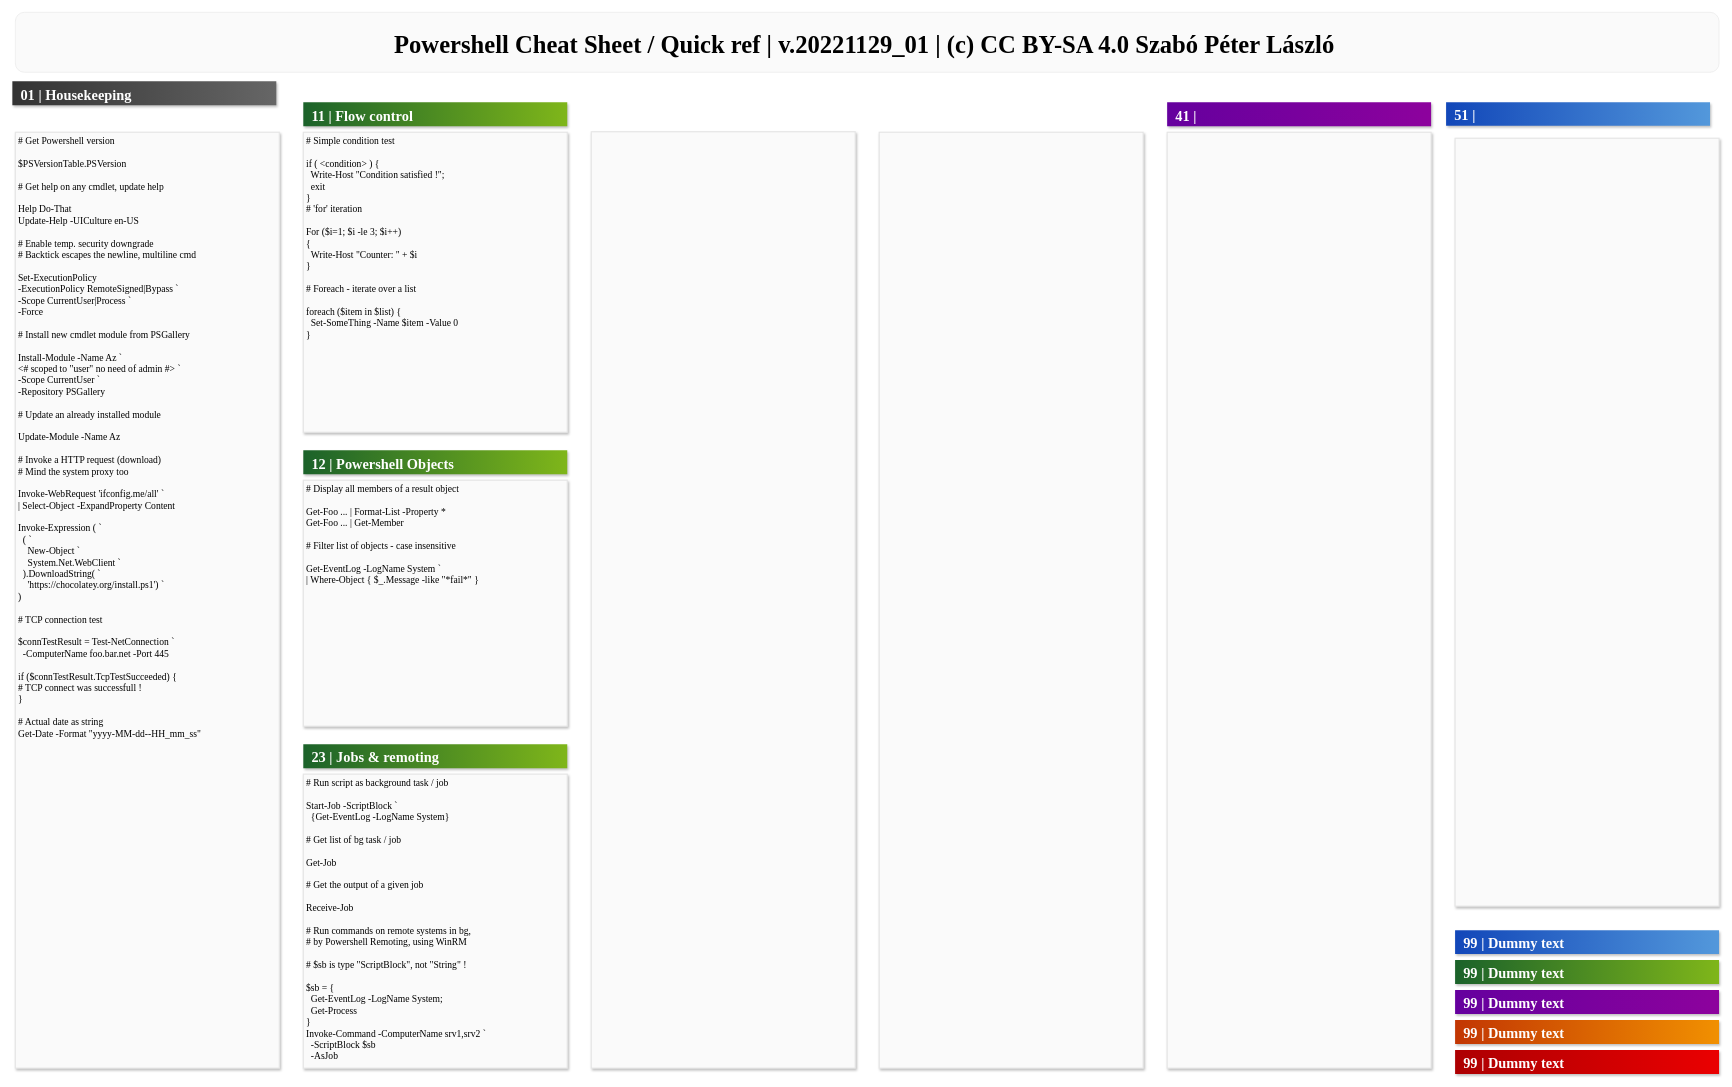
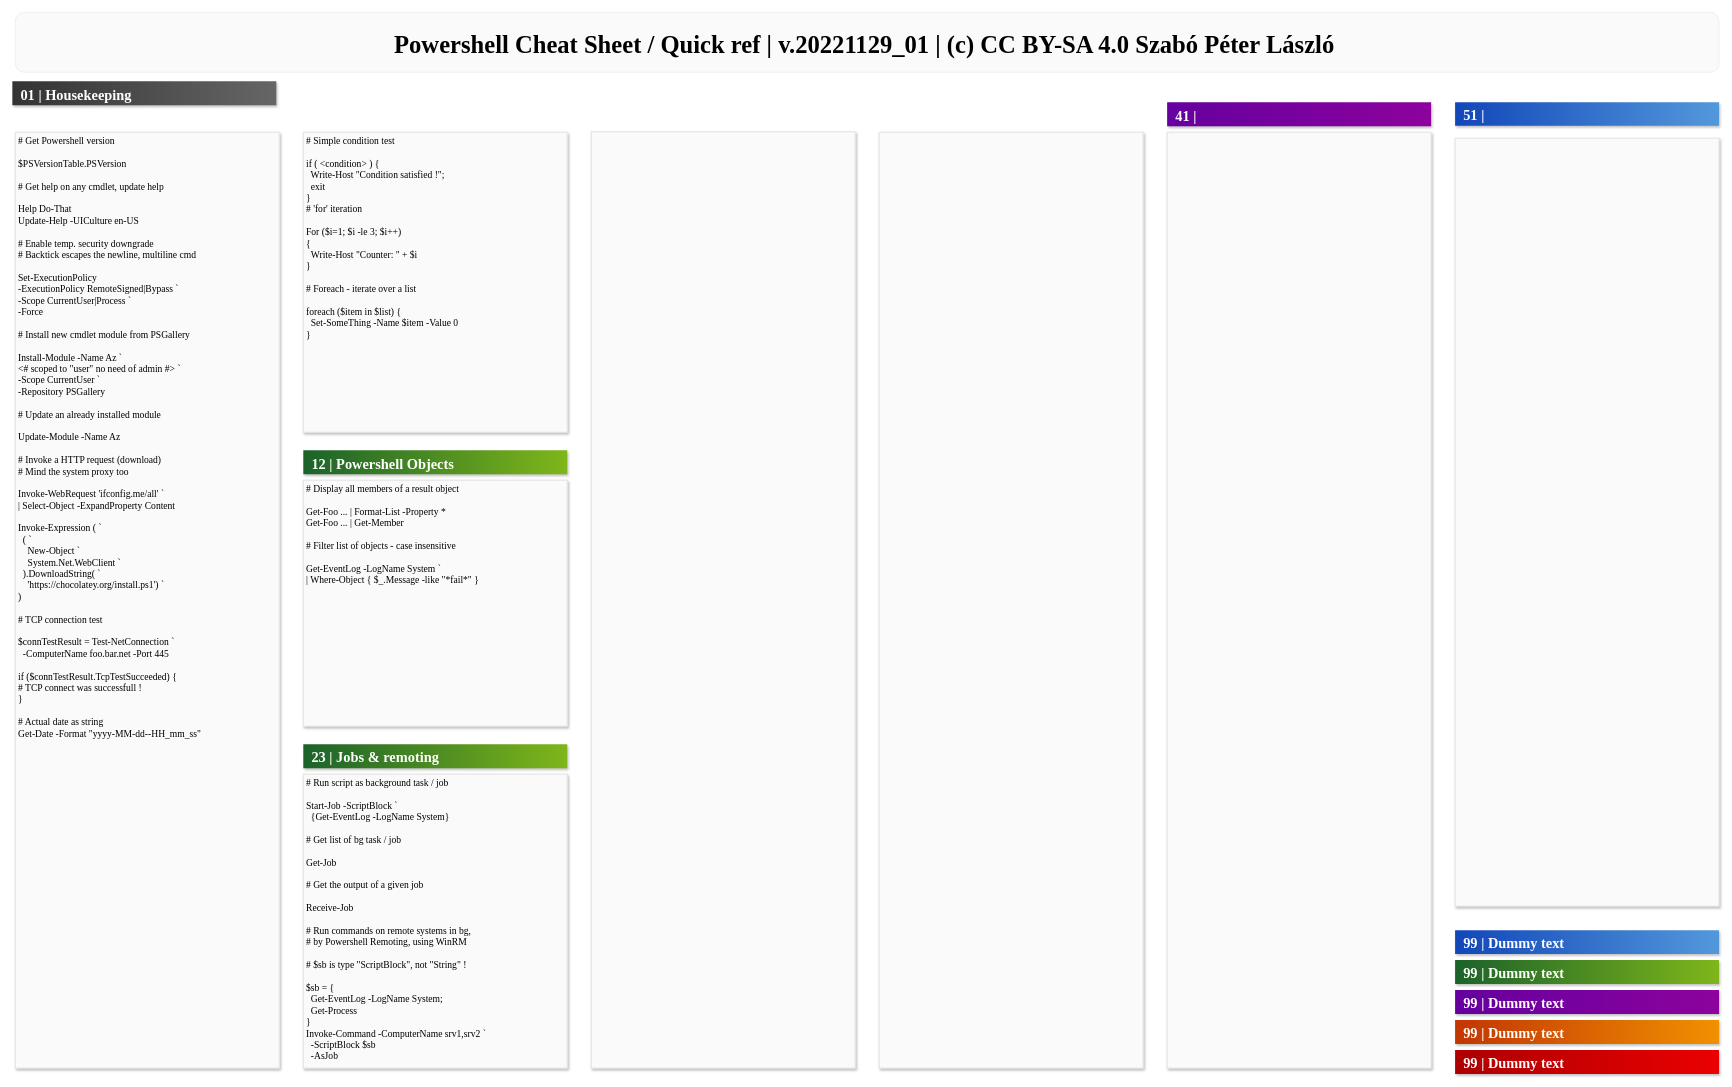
- <mxCell id="14" value="  11 | Flow control" style="shadow=1;dashed=0;align=left;verticalAlign=middle;shape=mxgraph.arrows2.arrow;dy=0;dx=0;notch=0;rounded=0;strokeColor=none;strokeWidth=1;fillColor=#7FB61A;fontFamily=Verdana;fontSize=24;fontColor=#FFFFFF;gradientColor=#1B622A;gradientDirection=west;labelBorderColor=none;fontStyle=1" vertex="1" parent="1"><mxGeometry x="505" y="170" width="440" height="40" as="geometry" /></mxCell>
- <mxCell id="17" value="  51 | " style="shadow=1;dashed=0;align=left;verticalAlign=middle;shape=mxgraph.arrows2.arrow;dy=0;dx=0;notch=0;rounded=0;strokeColor=none;strokeWidth=1;fillColor=#5398DB;fontFamily=Verdana;fontSize=24;fontColor=#FFFFFF;gradientDirection=west;labelBorderColor=none;gradientColor=#1247B9;fontStyle=1" parent="1" vertex="1"><mxGeometry x="2410" y="170" width="440" height="39.328" as="geometry" /></mxCell>
+ <mxCell id="17" value="  51 | " style="shadow=1;dashed=0;align=left;verticalAlign=middle;shape=mxgraph.arrows2.arrow;dy=0;dx=0;notch=0;rounded=0;strokeColor=none;strokeWidth=1;fillColor=#5398DB;fontFamily=Verdana;fontSize=24;fontColor=#FFFFFF;gradientDirection=west;labelBorderColor=none;gradientColor=#1247B9;fontStyle=1" parent="1" vertex="1"><mxGeometry x="2425" y="170" width="440" height="39.328" as="geometry" /></mxCell>
